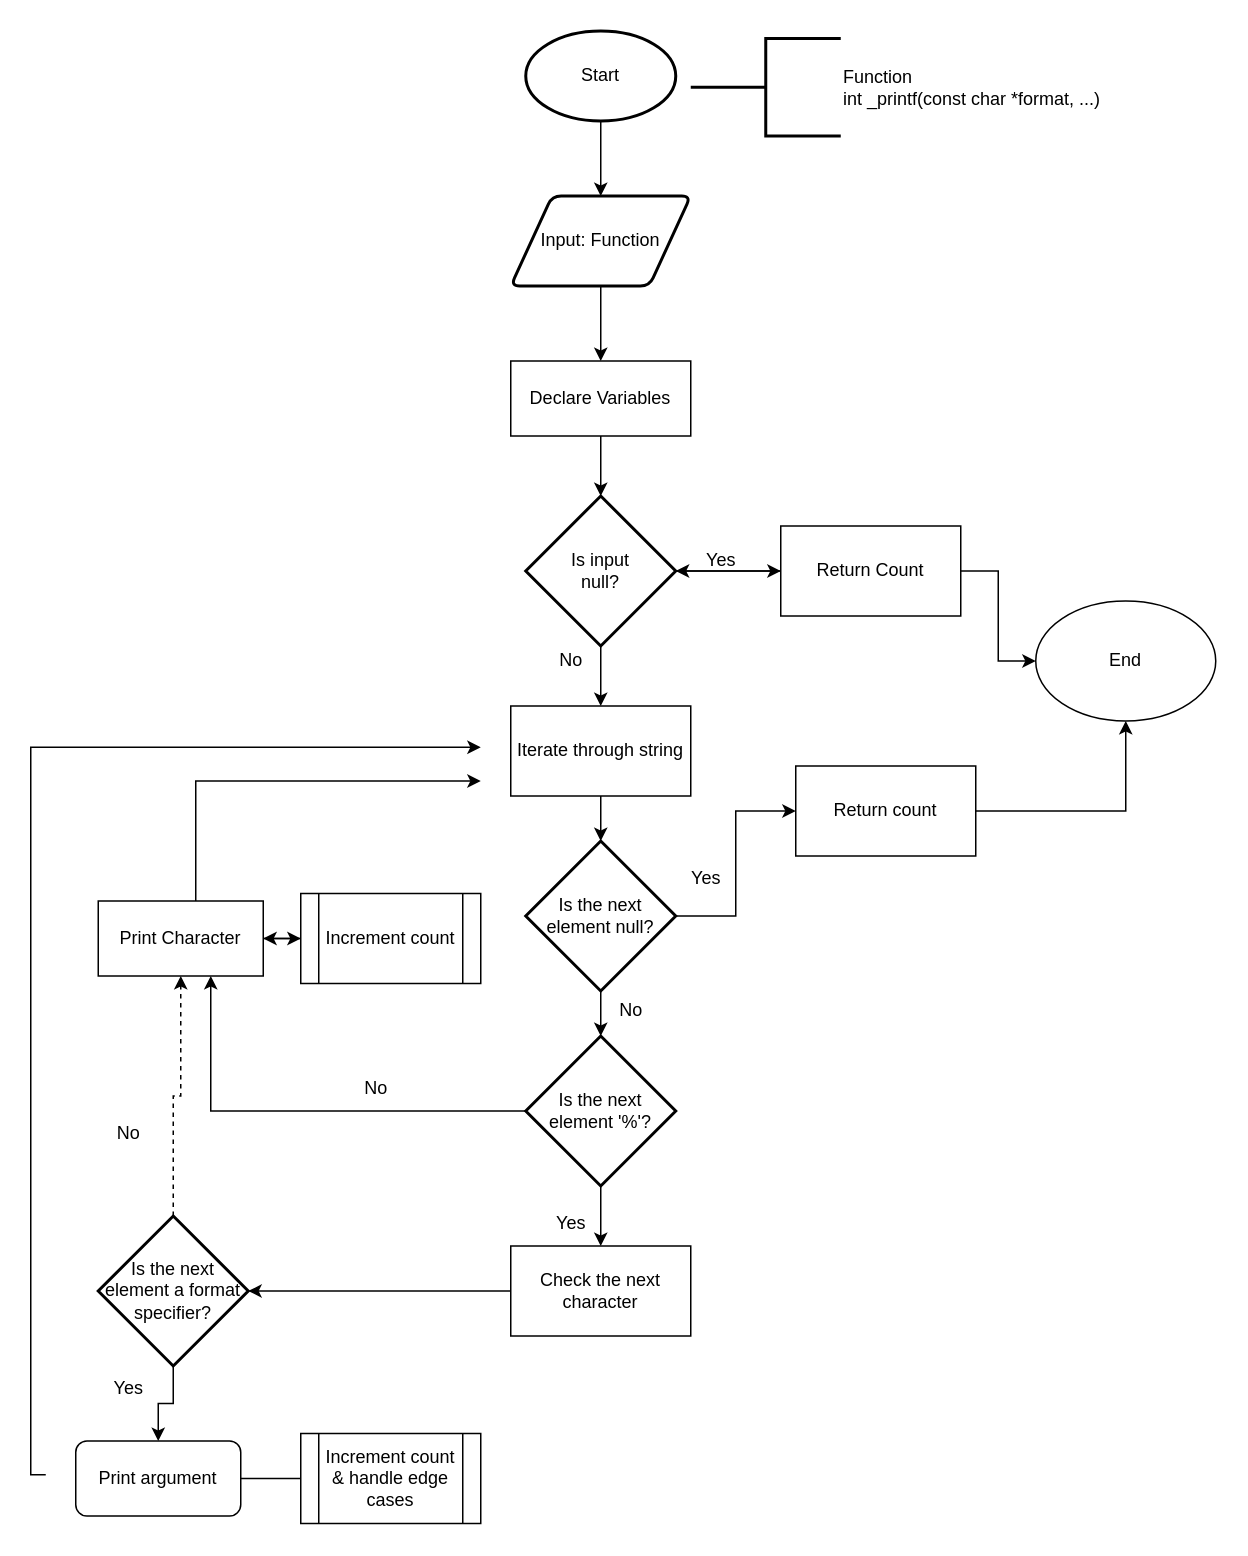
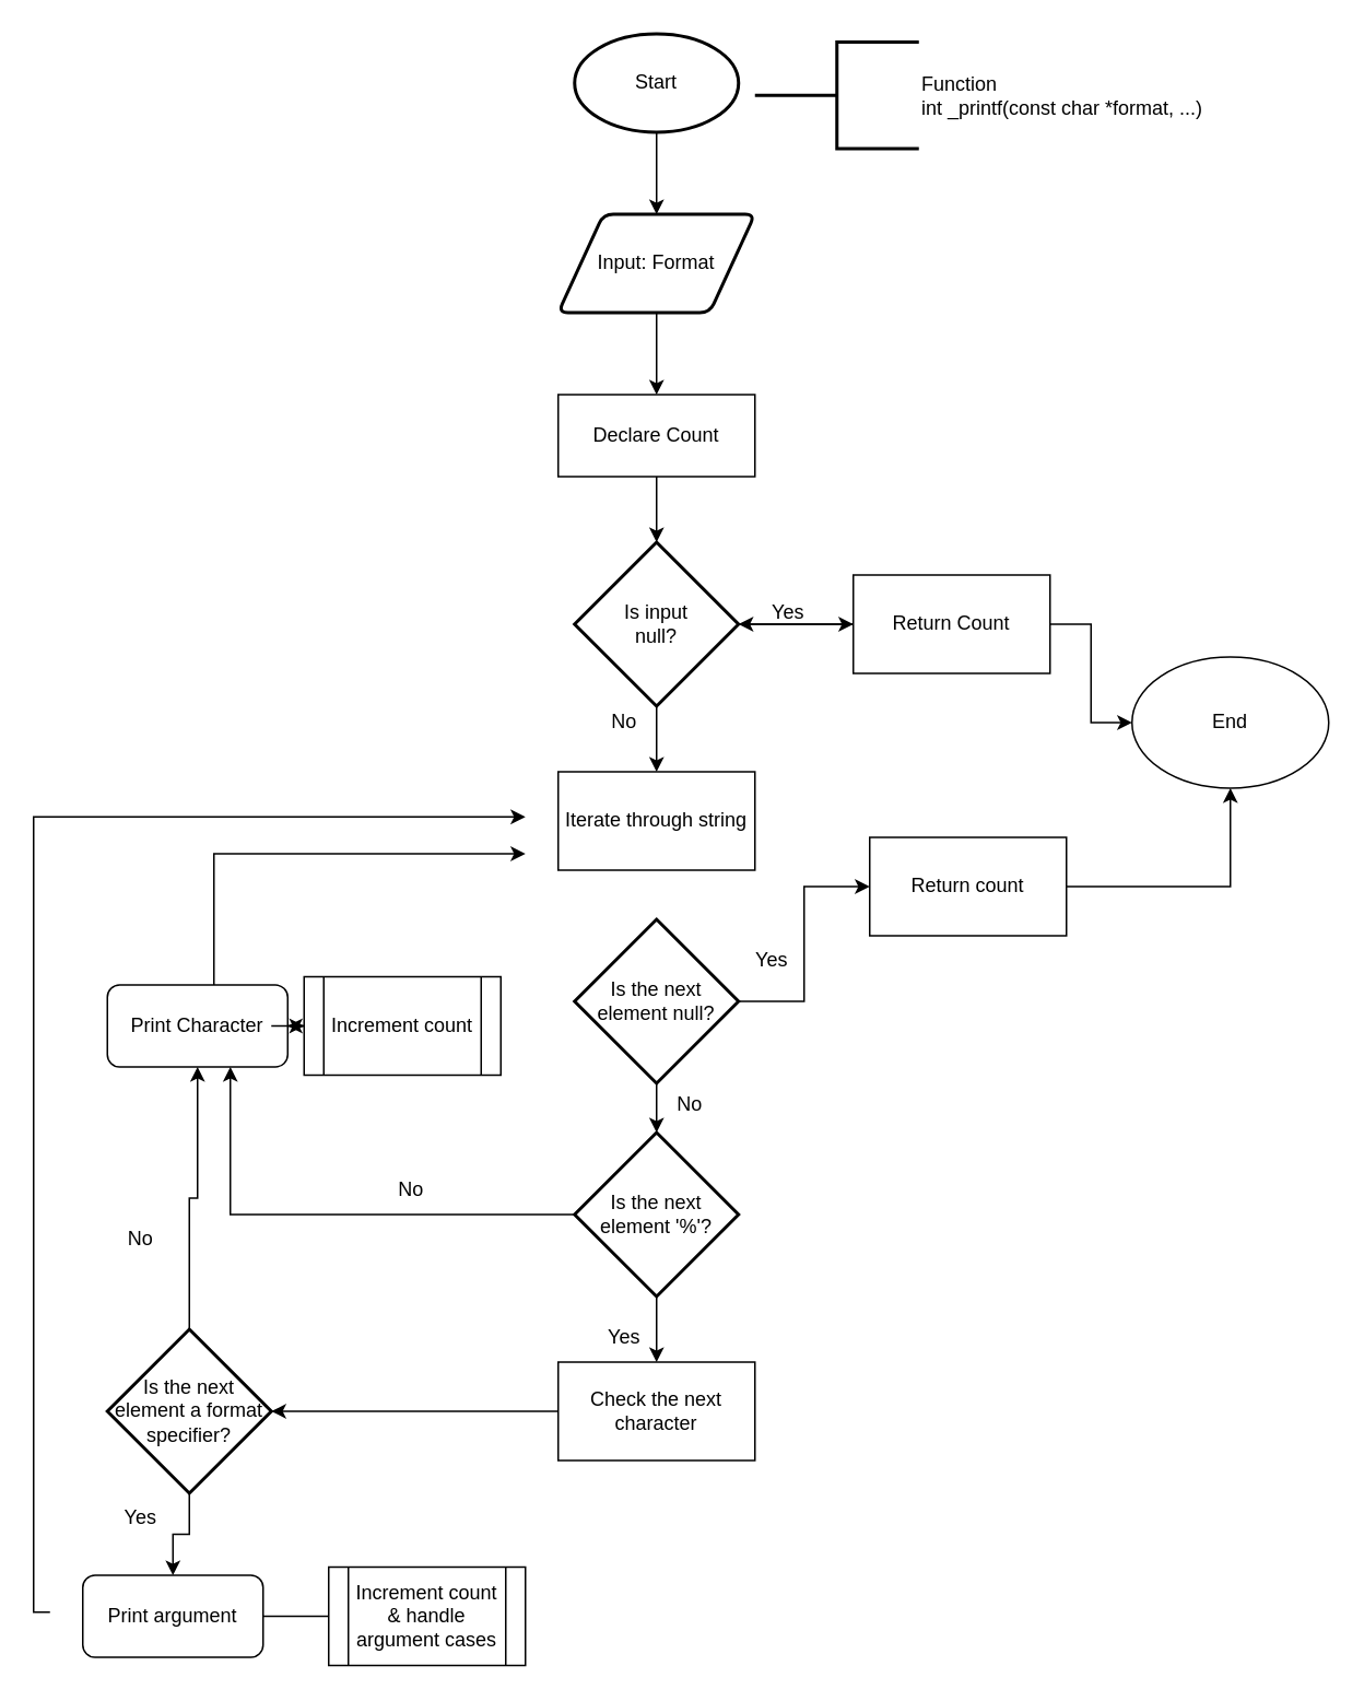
- <mxCell id="6" value="Input: Function" style="shape=parallelogram;html=1;strokeWidth=2;perimeter=parallelogramPerimeter;whiteSpace=wrap;rounded=1;arcSize=12;size=0.23;" vertex="1" parent="1"><mxGeometry x="340" y="130" width="120" height="60" as="geometry" /></mxCell>
+ <mxCell id="6" value="Input: Format" style="shape=parallelogram;html=1;strokeWidth=2;perimeter=parallelogramPerimeter;whiteSpace=wrap;rounded=1;arcSize=12;size=0.23;" vertex="1" parent="1"><mxGeometry x="340" y="130" width="120" height="60" as="geometry" /></mxCell>
- <mxCell id="8" value="Declare Variables" style="rounded=0;whiteSpace=wrap;html=1;" vertex="1" parent="1"><mxGeometry x="340" y="240" width="120" height="50" as="geometry" /></mxCell>
+ <mxCell id="8" value="Declare Count" style="rounded=0;whiteSpace=wrap;html=1;" vertex="1" parent="1"><mxGeometry x="340" y="240" width="120" height="50" as="geometry" /></mxCell>
- <mxCell id="17" value="" style="edgeStyle=orthogonalEdgeStyle;rounded=0;orthogonalLoop=1;jettySize=auto;html=1;" edge="1" parent="1" source="18" target="22"><mxGeometry relative="1" as="geometry" /></mxCell>
- <mxCell id="34" value="Print Character" style="rounded=0;whiteSpace=wrap;html=1;" vertex="1" parent="1"><mxGeometry x="65" y="600" width="110" height="50" as="geometry" /></mxCell>
+ <mxCell id="34" value="Print Character" style="whiteSpace=wrap;html=1;rounded=1;" vertex="1" parent="1"><mxGeometry x="65" y="600" width="110" height="50" as="geometry" /></mxCell>
- <mxCell id="45" value="Increment count" style="shape=process;whiteSpace=wrap;html=1;backgroundOutline=1;" vertex="1" parent="1"><mxGeometry x="200" y="595" width="120" height="60" as="geometry" /></mxCell>
+ <mxCell id="45" value="Increment count" style="shape=process;whiteSpace=wrap;html=1;backgroundOutline=1;" vertex="1" parent="1"><mxGeometry x="185" y="595" width="120" height="60" as="geometry" /></mxCell>
- <mxCell id="36" value="" style="edgeStyle=orthogonalEdgeStyle;rounded=0;orthogonalLoop=1;jettySize=auto;html=1;dashed=1;" edge="1" parent="1" source="37" target="34"><mxGeometry relative="1" as="geometry" /></mxCell>
+ <mxCell id="36" value="" style="edgeStyle=orthogonalEdgeStyle;rounded=0;orthogonalLoop=1;jettySize=auto;html=1;" edge="1" parent="1" source="37" target="34"><mxGeometry relative="1" as="geometry" /></mxCell>
- <mxCell id="43" value="Increment count &amp;amp; handle edge cases" style="shape=process;whiteSpace=wrap;html=1;backgroundOutline=1;" vertex="1" parent="1"><mxGeometry x="200" y="955" width="120" height="60" as="geometry" /></mxCell>
+ <mxCell id="43" value="Increment count &amp;amp; handle argument cases" style="shape=process;whiteSpace=wrap;html=1;backgroundOutline=1;" vertex="1" parent="1"><mxGeometry x="200" y="955" width="120" height="60" as="geometry" /></mxCell>
